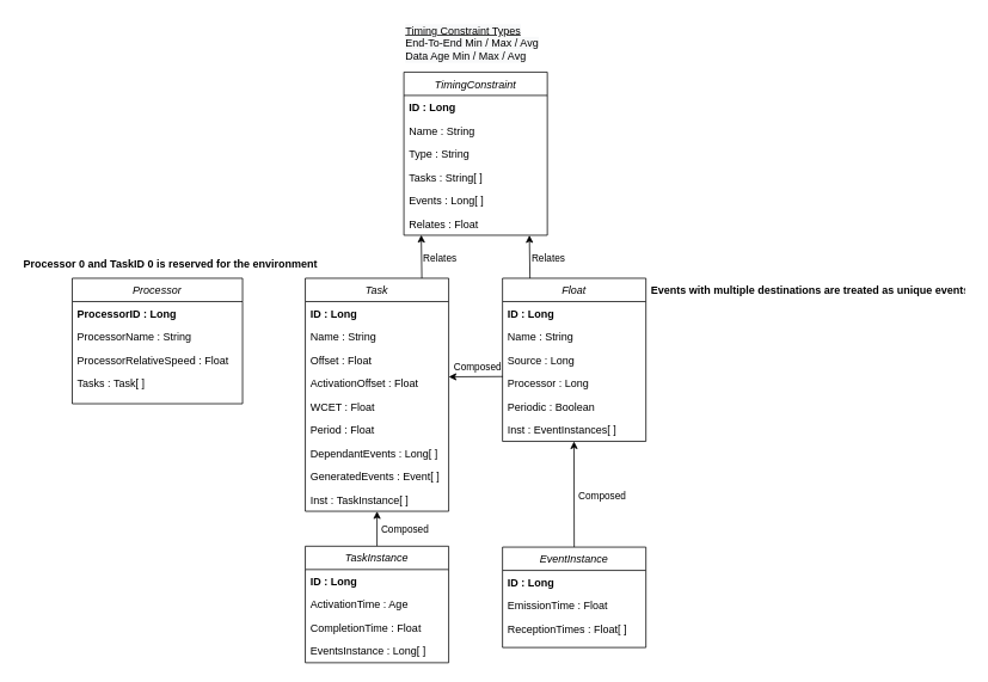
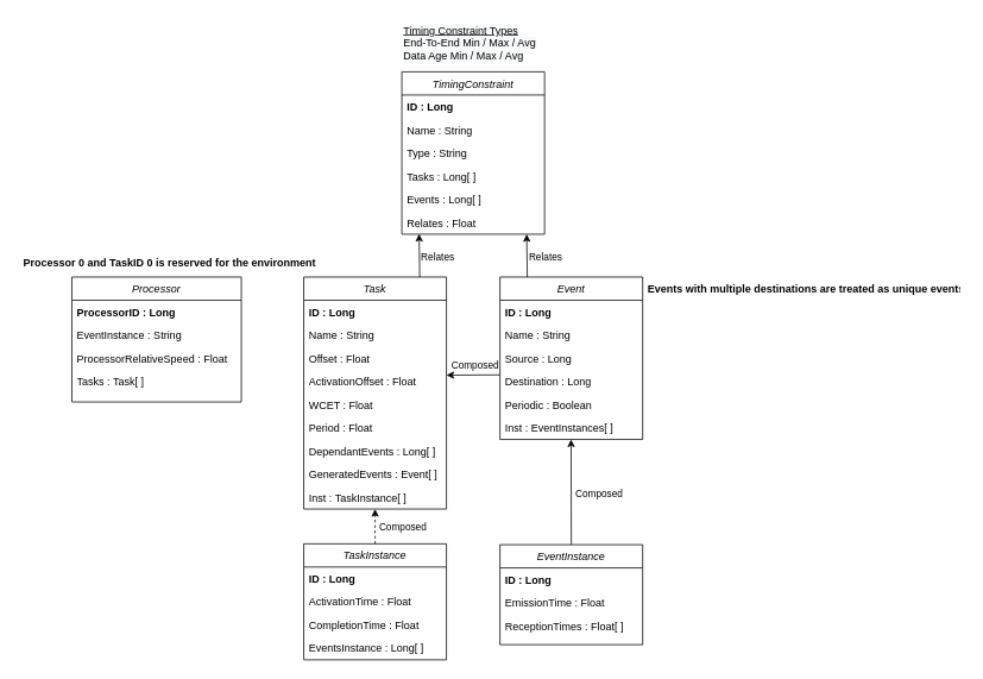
- <mxCell id="23" value="Tasks : String[ ]" style="text;align=left;verticalAlign=top;spacingLeft=4;spacingRight=4;overflow=hidden;rotatable=0;points=[[0,0.5],[1,0.5]];portConstraint=eastwest;" vertex="1" parent="19"><mxGeometry y="104" width="160" height="26" as="geometry" /></mxCell>
+ <mxCell id="23" value="Tasks : Long[ ]" style="text;align=left;verticalAlign=top;spacingLeft=4;spacingRight=4;overflow=hidden;rotatable=0;points=[[0,0.5],[1,0.5]];portConstraint=eastwest;" vertex="1" parent="19"><mxGeometry y="104" width="160" height="26" as="geometry" /></mxCell>
- <mxCell id="36" value="Float" style="swimlane;fontStyle=2;align=center;verticalAlign=top;childLayout=stackLayout;horizontal=1;startSize=26;horizontalStack=0;resizeParent=1;resizeLast=0;collapsible=1;marginBottom=0;rounded=0;shadow=0;strokeWidth=1;" vertex="1" parent="1"><mxGeometry x="560" y="310" width="160" height="182" as="geometry"><mxRectangle x="230" y="140" width="160" height="26" as="alternateBounds" /></mxGeometry></mxCell>
+ <mxCell id="36" value="Event" style="swimlane;fontStyle=2;align=center;verticalAlign=top;childLayout=stackLayout;horizontal=1;startSize=26;horizontalStack=0;resizeParent=1;resizeLast=0;collapsible=1;marginBottom=0;rounded=0;shadow=0;strokeWidth=1;" vertex="1" parent="1"><mxGeometry x="560" y="310" width="160" height="182" as="geometry"><mxRectangle x="230" y="140" width="160" height="26" as="alternateBounds" /></mxGeometry></mxCell>
- <mxCell id="16" value="ProcessorName : String" style="text;align=left;verticalAlign=top;spacingLeft=4;spacingRight=4;overflow=hidden;rotatable=0;points=[[0,0.5],[1,0.5]];portConstraint=eastwest;" vertex="1" parent="14"><mxGeometry y="52" width="190" height="26" as="geometry" /></mxCell>
+ <mxCell id="16" value="EventInstance : String" style="text;align=left;verticalAlign=top;spacingLeft=4;spacingRight=4;overflow=hidden;rotatable=0;points=[[0,0.5],[1,0.5]];portConstraint=eastwest;" vertex="1" parent="14"><mxGeometry y="52" width="190" height="26" as="geometry" /></mxCell>
- <mxCell id="40" value="Processor : Long" style="text;align=left;verticalAlign=top;spacingLeft=4;spacingRight=4;overflow=hidden;rotatable=0;points=[[0,0.5],[1,0.5]];portConstraint=eastwest;" vertex="1" parent="36"><mxGeometry y="104" width="160" height="26" as="geometry" /></mxCell>
+ <mxCell id="40" value="Destination : Long" style="text;align=left;verticalAlign=top;spacingLeft=4;spacingRight=4;overflow=hidden;rotatable=0;points=[[0,0.5],[1,0.5]];portConstraint=eastwest;" vertex="1" parent="36"><mxGeometry y="104" width="160" height="26" as="geometry" /></mxCell>
- <mxCell id="28" value="" style="endArrow=classic;html=1;entryX=0.5;entryY=1;entryDx=0;entryDy=0;" edge="1" parent="1" source="43" target="4"><mxGeometry relative="1" as="geometry"><mxPoint x="560" y="430" as="sourcePoint" /><mxPoint x="510" y="430" as="targetPoint" /></mxGeometry></mxCell>
+ <mxCell id="28" value="" style="endArrow=classic;html=1;entryX=0.5;entryY=1;entryDx=0;entryDy=0;dashed=1;" edge="1" parent="1" source="43" target="4"><mxGeometry relative="1" as="geometry"><mxPoint x="560" y="430" as="sourcePoint" /><mxPoint x="510" y="430" as="targetPoint" /></mxGeometry></mxCell>
- <mxCell id="45" value="ActivationTime : Age" style="text;align=left;verticalAlign=top;spacingLeft=4;spacingRight=4;overflow=hidden;rotatable=0;points=[[0,0.5],[1,0.5]];portConstraint=eastwest;" vertex="1" parent="43"><mxGeometry y="52" width="160" height="26" as="geometry" /></mxCell>
+ <mxCell id="45" value="ActivationTime : Float" style="text;align=left;verticalAlign=top;spacingLeft=4;spacingRight=4;overflow=hidden;rotatable=0;points=[[0,0.5],[1,0.5]];portConstraint=eastwest;" vertex="1" parent="43"><mxGeometry y="52" width="160" height="26" as="geometry" /></mxCell>
